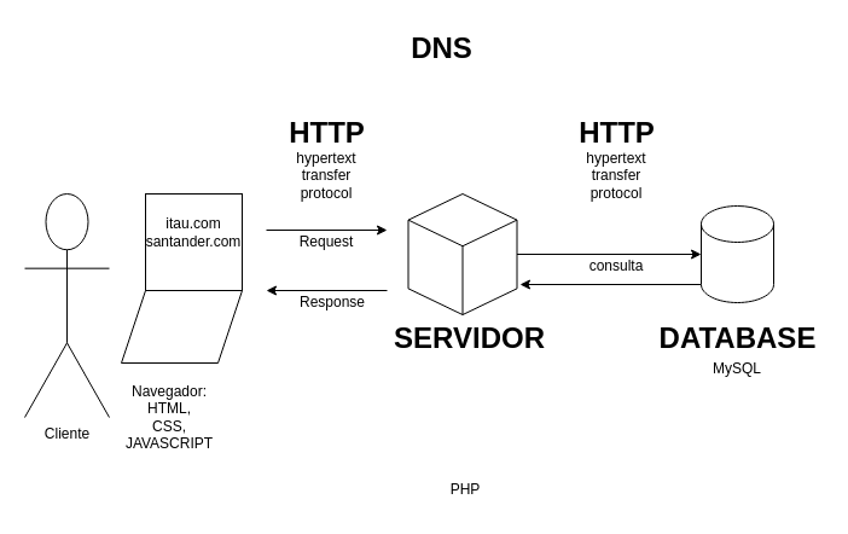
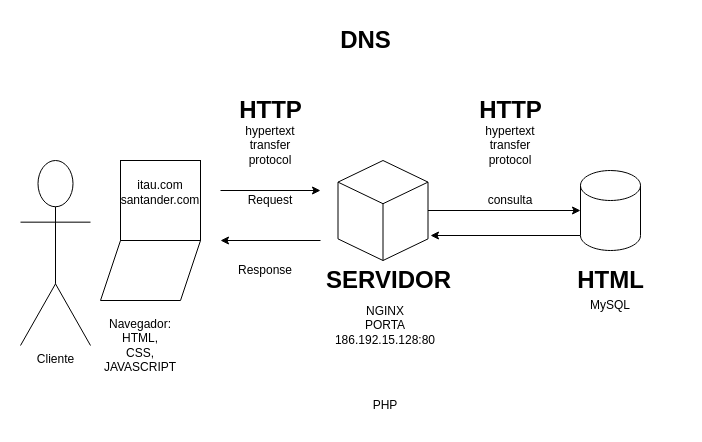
- <mxCell id="23" value="consulta" style="text;html=1;strokeColor=none;fillColor=none;align=center;verticalAlign=middle;whiteSpace=wrap;rounded=0;" parent="1" vertex="1"><mxGeometry x="480" y="210" width="60" height="20" as="geometry" /></mxCell>
+ <mxCell id="23" value="consulta" style="text;html=1;strokeColor=none;fillColor=none;align=center;verticalAlign=middle;whiteSpace=wrap;rounded=0;" parent="1" vertex="1"><mxGeometry x="480" y="190" width="60" height="20" as="geometry" /></mxCell>
- <mxCell id="22" value="Response" style="text;html=1;strokeColor=none;fillColor=none;align=center;verticalAlign=middle;whiteSpace=wrap;rounded=0;" parent="1" vertex="1"><mxGeometry x="245" y="240" width="60" height="20" as="geometry" /></mxCell>
+ <mxCell id="22" value="Response" style="text;html=1;strokeColor=none;fillColor=none;align=center;verticalAlign=middle;whiteSpace=wrap;rounded=0;" parent="1" vertex="1"><mxGeometry x="235" y="260" width="60" height="20" as="geometry" /></mxCell>
- <mxCell id="14" value="DATABASE" style="text;strokeColor=none;fillColor=none;html=1;fontSize=24;fontStyle=1;verticalAlign=middle;align=center;" parent="1" vertex="1"><mxGeometry x="540" y="260" width="140" height="40" as="geometry" /></mxCell>
+ <mxCell id="14" value="HTML" style="text;strokeColor=none;fillColor=none;html=1;fontSize=24;fontStyle=1;verticalAlign=middle;align=center;" parent="1" vertex="1"><mxGeometry x="540" y="260" width="140" height="40" as="geometry" /></mxCell>
+ <mxCell id="10" value="NGINX&lt;br&gt;PORTA &lt;br&gt;186.192.15.128:80" style="text;html=1;strokeColor=none;fillColor=none;align=center;verticalAlign=middle;whiteSpace=wrap;rounded=0;" parent="1" vertex="1"><mxGeometry x="330" y="300" width="110" height="50" as="geometry" /></mxCell>
